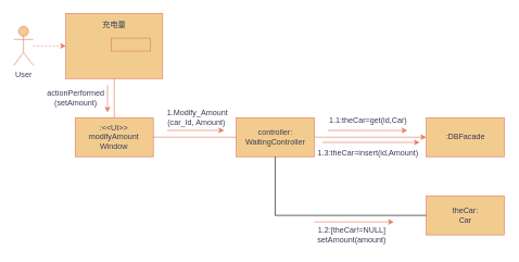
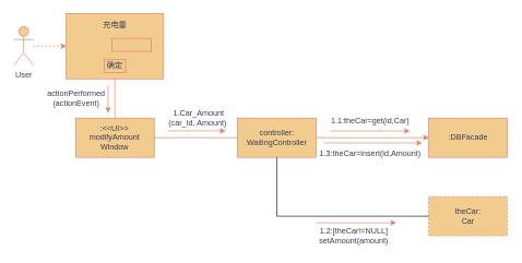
+ <mxCell id="8" value="确定" style="rounded=0;whiteSpace=wrap;html=1;labelBackgroundColor=none;fillColor=#F2CC8F;strokeColor=#E07A5F;fontColor=#393C56;" parent="1" vertex="1"><mxGeometry x="158.12" y="90" width="32.5" height="20" as="geometry" /></mxCell>
- <mxCell id="10" value="actionPerformed&lt;div&gt;(setAmount)&lt;/div&gt;" style="text;html=1;align=center;verticalAlign=middle;resizable=0;points=[];autosize=1;strokeColor=none;fillColor=none;rounded=0;labelBackgroundColor=none;fontColor=#393C56;" parent="1" vertex="1"><mxGeometry x="60" y="130" width="110" height="40" as="geometry" /></mxCell>
+ <mxCell id="10" value="actionPerformed&lt;div&gt;(actionEvent)&lt;/div&gt;" style="text;html=1;align=center;verticalAlign=middle;resizable=0;points=[];autosize=1;strokeColor=none;fillColor=none;rounded=0;labelBackgroundColor=none;fontColor=#393C56;" parent="1" vertex="1"><mxGeometry x="60" y="130" width="110" height="40" as="geometry" /></mxCell>
- <mxCell id="18" value="1.Modify_Amount&lt;div&gt;(car_Id, Amount)&amp;nbsp;&lt;/div&gt;" style="text;html=1;align=center;verticalAlign=middle;resizable=0;points=[];autosize=1;strokeColor=none;fillColor=none;fontColor=#393C56;labelBackgroundColor=none;" parent="1" vertex="1"><mxGeometry x="241.63" y="159.6" width="120" height="40" as="geometry" /></mxCell>
+ <mxCell id="18" value="1.Car_Amount&lt;div&gt;(car_Id, Amount)&amp;nbsp;&lt;/div&gt;" style="text;html=1;align=center;verticalAlign=middle;resizable=0;points=[];autosize=1;strokeColor=none;fillColor=none;fontColor=#393C56;labelBackgroundColor=none;" parent="1" vertex="1"><mxGeometry x="241.63" y="159.6" width="120" height="40" as="geometry" /></mxCell>
- <mxCell id="11" value="theCar:&lt;div&gt;Car&lt;/div&gt;" style="rounded=0;whiteSpace=wrap;html=1;labelBackgroundColor=none;fillColor=#F2CC8F;strokeColor=#E07A5F;fontColor=#393C56;" parent="1" vertex="1"><mxGeometry x="653.63" y="300" width="120" height="60" as="geometry" /></mxCell>
+ <mxCell id="11" value="theCar:&lt;div&gt;Car&lt;/div&gt;" style="rounded=0;whiteSpace=wrap;html=1;labelBackgroundColor=none;fillColor=#F2CC8F;strokeColor=#E07A5F;fontColor=#393C56;dashed=1;" parent="1" vertex="1"><mxGeometry x="653.63" y="300" width="120" height="60" as="geometry" /></mxCell>
